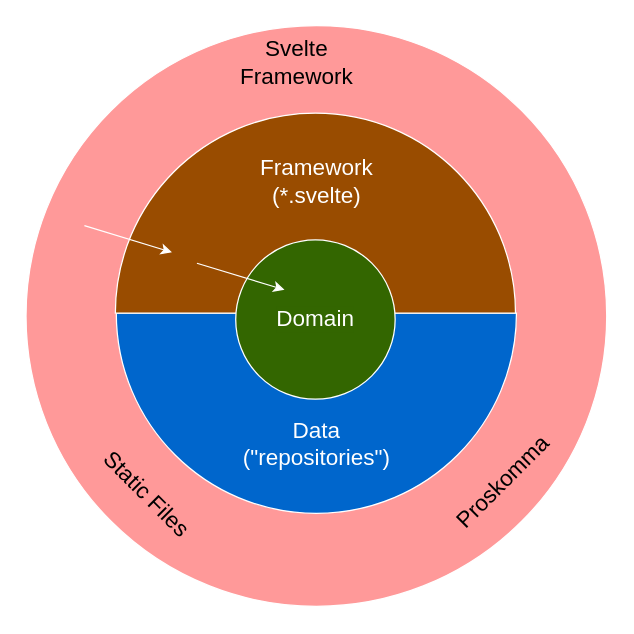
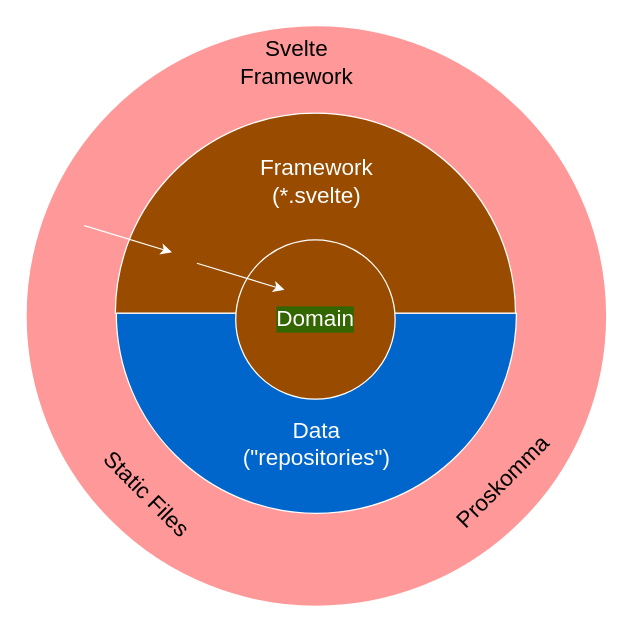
- <mxCell id="5" value="Domain" style="ellipse;whiteSpace=wrap;html=1;aspect=fixed;fontSize=18;labelBackgroundColor=#336600;fillColor=#336600;fontColor=#FFFFFF;strokeColor=#FFFFFF;" vertex="1" parent="1"><mxGeometry x="188" y="191.25" width="127.5" height="127.5" as="geometry" /></mxCell>
+ <mxCell id="5" value="Domain" style="ellipse;whiteSpace=wrap;html=1;aspect=fixed;fontSize=18;labelBackgroundColor=#336600;fillColor=#994c00;fontColor=#FFFFFF;strokeColor=#FFFFFF;" vertex="1" parent="1"><mxGeometry x="188" y="191.25" width="127.5" height="127.5" as="geometry" /></mxCell>
